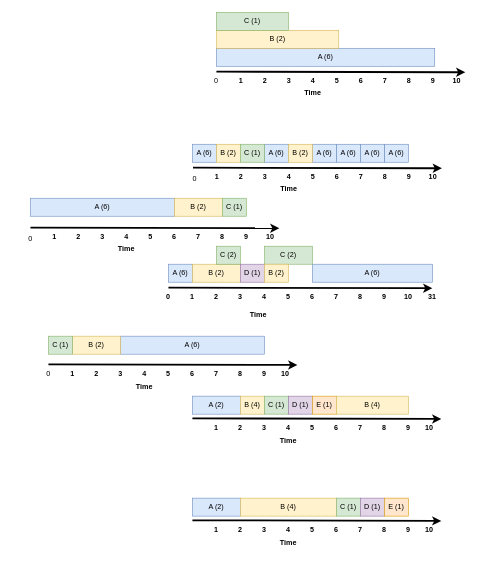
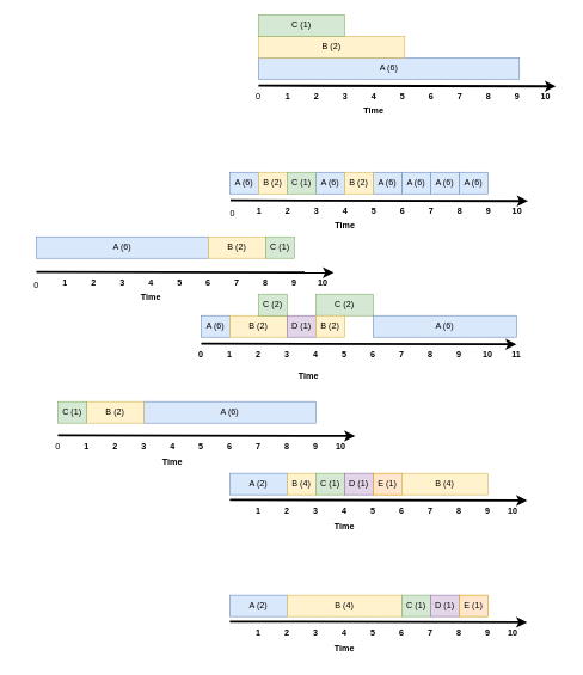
- <mxCell id="135" value="31" style="text;strokeColor=none;align=center;fillColor=none;html=1;verticalAlign=middle;whiteSpace=wrap;rounded=0;fontStyle=1" vertex="1" parent="117"><mxGeometry x="690" y="480" width="60" height="30" as="geometry" /></mxCell>
+ <mxCell id="135" value="11" style="text;strokeColor=none;align=center;fillColor=none;html=1;verticalAlign=middle;whiteSpace=wrap;rounded=0;fontStyle=1" vertex="1" parent="117"><mxGeometry x="690" y="480" width="60" height="30" as="geometry" /></mxCell>
